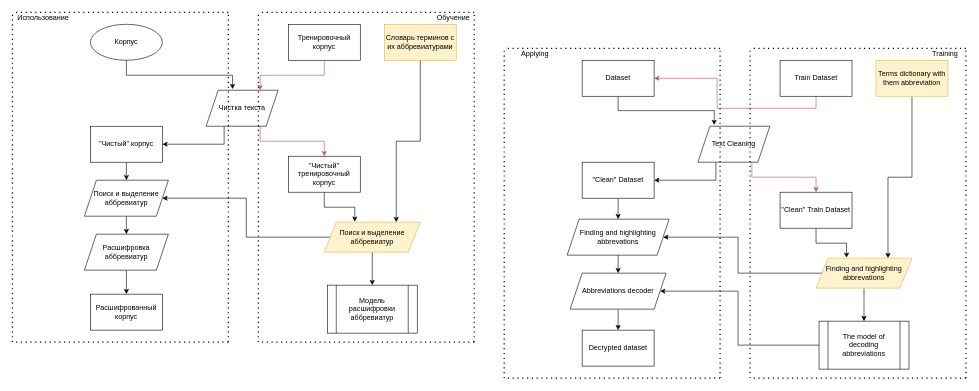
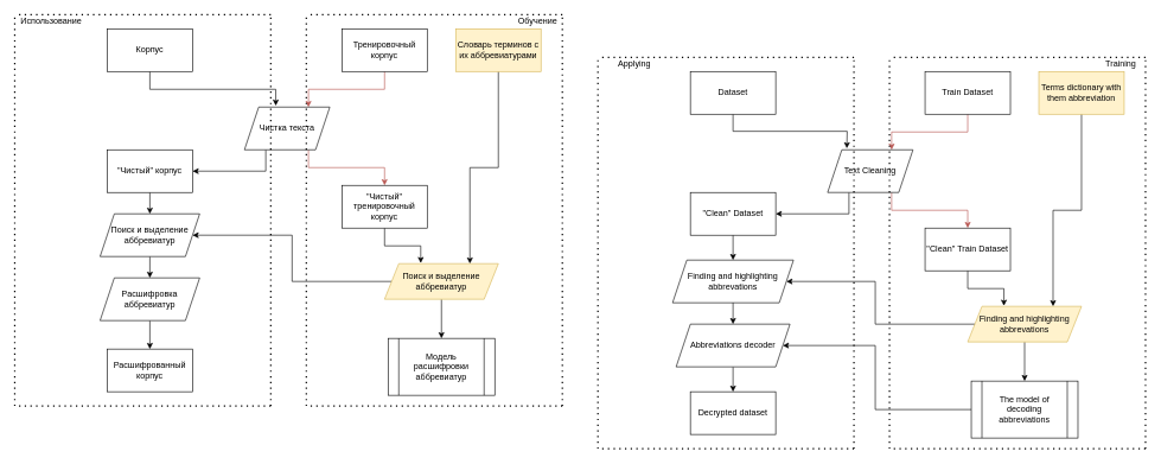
- <mxCell id="28" value="Корпус" style="ellipse;whiteSpace=wrap;html=1;" parent="22" vertex="1"><mxGeometry x="130" y="20" width="120" height="60" as="geometry" /></mxCell>
+ <mxCell id="28" value="Корпус" style="rounded=0;whiteSpace=wrap;html=1;" parent="22" vertex="1"><mxGeometry x="130" y="20" width="120" height="60" as="geometry" /></mxCell>
- <mxCell id="36" style="edgeStyle=orthogonalEdgeStyle;rounded=0;orthogonalLoop=1;jettySize=auto;html=1;exitX=0.5;exitY=1;exitDx=0;exitDy=0;fillColor=#f8cecc;strokeColor=#b85450;" parent="1" source="70" target="60" edge="1"><mxGeometry relative="1" as="geometry" /></mxCell>
+ <mxCell id="36" style="edgeStyle=orthogonalEdgeStyle;rounded=0;orthogonalLoop=1;jettySize=auto;html=1;exitX=0.5;exitY=1;exitDx=0;exitDy=0;entryX=0.75;entryY=0;entryDx=0;entryDy=0;fillColor=#f8cecc;strokeColor=#b85450;" parent="1" source="70" target="42" edge="1"><mxGeometry relative="1" as="geometry" /></mxCell>
